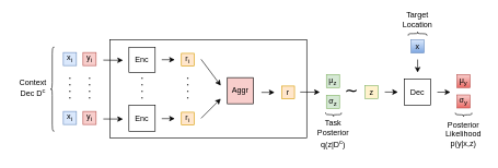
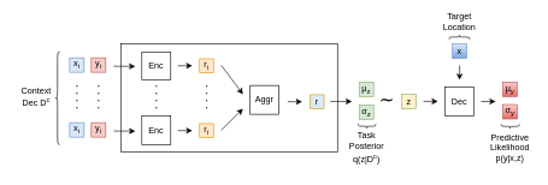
- <mxCell id="20" value="Aggr" style="rounded=0;whiteSpace=wrap;html=1;fillColor=#f8cecc;" parent="1" vertex="1"><mxGeometry x="346" y="117.75" width="40" height="40" as="geometry" /></mxCell>
+ <mxCell id="20" value="Aggr" style="rounded=0;whiteSpace=wrap;html=1;" parent="1" vertex="1"><mxGeometry x="346" y="117.75" width="40" height="40" as="geometry" /></mxCell>
- <mxCell id="41" value="&lt;font color=&quot;#000000&quot;&gt;r&lt;/font&gt;" style="whiteSpace=wrap;html=1;aspect=fixed;fillColor=#ffe6cc;strokeColor=#d79b00;" parent="1" vertex="1"><mxGeometry x="429" y="130.67" width="19.33" height="19.33" as="geometry" /></mxCell>
+ <mxCell id="41" value="&lt;font color=&quot;#000000&quot;&gt;r&lt;/font&gt;" style="whiteSpace=wrap;html=1;aspect=fixed;fillColor=#dae8fc;strokeColor=#d79b00;" parent="1" vertex="1"><mxGeometry x="429" y="130.67" width="19.33" height="19.33" as="geometry" /></mxCell>
- <mxCell id="40" value="&lt;font style=&quot;font-size: 12px;&quot;&gt;Posterior Likelihood p(y|x,z)&lt;/font&gt;" style="text;html=1;strokeColor=none;fillColor=none;align=center;verticalAlign=middle;whiteSpace=wrap;rounded=0;fontColor=#000000;fontSize=12;" parent="1" vertex="1"><mxGeometry x="676.04" y="180.95" width="60" height="45.57" as="geometry" /></mxCell>
+ <mxCell id="40" value="&lt;font style=&quot;font-size: 12px;&quot;&gt;Predictive Likelihood p(y|x,z)&lt;/font&gt;" style="text;html=1;strokeColor=none;fillColor=none;align=center;verticalAlign=middle;whiteSpace=wrap;rounded=0;fontColor=#000000;fontSize=12;" parent="1" vertex="1"><mxGeometry x="676.04" y="180.95" width="60" height="45.57" as="geometry" /></mxCell>
